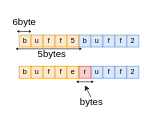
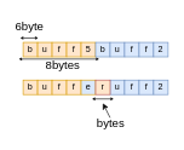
- <mxCell id="28" value="5bytes" style="text;html=1;strokeColor=none;fillColor=none;align=center;verticalAlign=middle;whiteSpace=wrap;rounded=0;fontSize=16;" vertex="1" parent="1"><mxGeometry x="66" y="74" width="40" height="30" as="geometry" /></mxCell>
+ <mxCell id="28" value="8bytes" style="text;html=1;strokeColor=none;fillColor=none;align=center;verticalAlign=middle;whiteSpace=wrap;rounded=0;fontSize=16;" vertex="1" parent="1"><mxGeometry x="66" y="74" width="40" height="30" as="geometry" /></mxCell>
- <mxCell id="16" value="e" style="whiteSpace=wrap;html=1;aspect=fixed;fillColor=#ffe6cc;strokeColor=#d79b00;" vertex="1" parent="1"><mxGeometry x="111" y="110" width="20" height="20" as="geometry" /></mxCell>
+ <mxCell id="16" value="e" style="whiteSpace=wrap;html=1;aspect=fixed;fillColor=#dae8fc;strokeColor=#d79b00;" vertex="1" parent="1"><mxGeometry x="111" y="110" width="20" height="20" as="geometry" /></mxCell>
- <mxCell id="24" value="r" style="whiteSpace=wrap;html=1;aspect=fixed;fillColor=#f8cecc;strokeColor=#b85450;" vertex="1" parent="1"><mxGeometry x="131" y="110" width="20" height="20" as="geometry" /></mxCell>
+ <mxCell id="24" value="r" style="whiteSpace=wrap;html=1;aspect=fixed;fillColor=#ffe6cc;strokeColor=#b85450;" vertex="1" parent="1"><mxGeometry x="131" y="110" width="20" height="20" as="geometry" /></mxCell>
